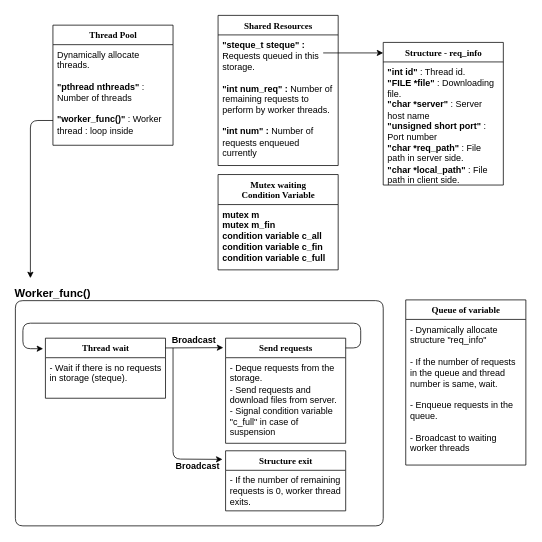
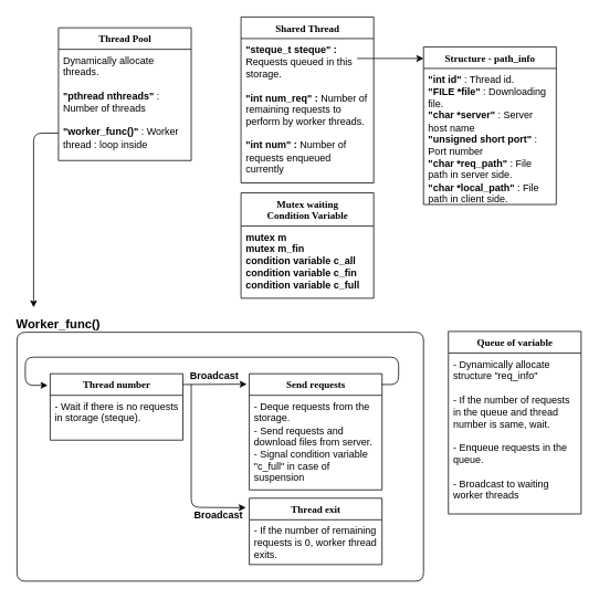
- <mxCell id="5" value="Shared Resources" style="swimlane;html=1;fontStyle=1;align=center;verticalAlign=top;childLayout=stackLayout;horizontal=1;startSize=26;horizontalStack=0;resizeParent=1;resizeLast=0;collapsible=1;marginBottom=0;swimlaneFillColor=#ffffff;rounded=0;shadow=0;comic=0;labelBackgroundColor=none;strokeWidth=1;fillColor=none;fontFamily=Verdana;fontSize=12" vertex="1" parent="1"><mxGeometry x="290" y="20" width="160" height="200" as="geometry" /></mxCell>
+ <mxCell id="5" value="Shared Thread" style="swimlane;html=1;fontStyle=1;align=center;verticalAlign=top;childLayout=stackLayout;horizontal=1;startSize=26;horizontalStack=0;resizeParent=1;resizeLast=0;collapsible=1;marginBottom=0;swimlaneFillColor=#ffffff;rounded=0;shadow=0;comic=0;labelBackgroundColor=none;strokeWidth=1;fillColor=none;fontFamily=Verdana;fontSize=12" vertex="1" parent="1"><mxGeometry x="290" y="20" width="160" height="200" as="geometry" /></mxCell>
- <mxCell id="9" value="Structure - req_info" style="swimlane;html=1;fontStyle=1;align=center;verticalAlign=top;childLayout=stackLayout;horizontal=1;startSize=26;horizontalStack=0;resizeParent=1;resizeLast=0;collapsible=1;marginBottom=0;swimlaneFillColor=#ffffff;rounded=0;shadow=0;comic=0;labelBackgroundColor=none;strokeWidth=1;fillColor=none;fontFamily=Verdana;fontSize=12" vertex="1" parent="1"><mxGeometry x="510" y="56" width="160" height="190" as="geometry" /></mxCell>
+ <mxCell id="9" value="Structure - path_info" style="swimlane;html=1;fontStyle=1;align=center;verticalAlign=top;childLayout=stackLayout;horizontal=1;startSize=26;horizontalStack=0;resizeParent=1;resizeLast=0;collapsible=1;marginBottom=0;swimlaneFillColor=#ffffff;rounded=0;shadow=0;comic=0;labelBackgroundColor=none;strokeWidth=1;fillColor=none;fontFamily=Verdana;fontSize=12" vertex="1" parent="1"><mxGeometry x="510" y="56" width="160" height="190" as="geometry" /></mxCell>
- <mxCell id="12" value="Thread wait" style="swimlane;html=1;fontStyle=1;align=center;verticalAlign=top;childLayout=stackLayout;horizontal=1;startSize=26;horizontalStack=0;resizeParent=1;resizeLast=0;collapsible=1;marginBottom=0;swimlaneFillColor=#ffffff;rounded=0;shadow=0;comic=0;labelBackgroundColor=none;strokeWidth=1;fillColor=none;fontFamily=Verdana;fontSize=12" vertex="1" parent="1"><mxGeometry x="60" y="450" width="160" height="80" as="geometry" /></mxCell>
+ <mxCell id="12" value="Thread number" style="swimlane;html=1;fontStyle=1;align=center;verticalAlign=top;childLayout=stackLayout;horizontal=1;startSize=26;horizontalStack=0;resizeParent=1;resizeLast=0;collapsible=1;marginBottom=0;swimlaneFillColor=#ffffff;rounded=0;shadow=0;comic=0;labelBackgroundColor=none;strokeWidth=1;fillColor=none;fontFamily=Verdana;fontSize=12" vertex="1" parent="1"><mxGeometry x="60" y="450" width="160" height="80" as="geometry" /></mxCell>
- <mxCell id="18" value="Structure exit" style="swimlane;html=1;fontStyle=1;align=center;verticalAlign=top;childLayout=stackLayout;horizontal=1;startSize=26;horizontalStack=0;resizeParent=1;resizeLast=0;collapsible=1;marginBottom=0;swimlaneFillColor=#ffffff;rounded=0;shadow=0;comic=0;labelBackgroundColor=none;strokeWidth=1;fillColor=none;fontFamily=Verdana;fontSize=12" vertex="1" parent="1"><mxGeometry x="300" y="600" width="160" height="80" as="geometry" /></mxCell>
+ <mxCell id="18" value="Thread exit" style="swimlane;html=1;fontStyle=1;align=center;verticalAlign=top;childLayout=stackLayout;horizontal=1;startSize=26;horizontalStack=0;resizeParent=1;resizeLast=0;collapsible=1;marginBottom=0;swimlaneFillColor=#ffffff;rounded=0;shadow=0;comic=0;labelBackgroundColor=none;strokeWidth=1;fillColor=none;fontFamily=Verdana;fontSize=12" vertex="1" parent="1"><mxGeometry x="300" y="600" width="160" height="80" as="geometry" /></mxCell>
